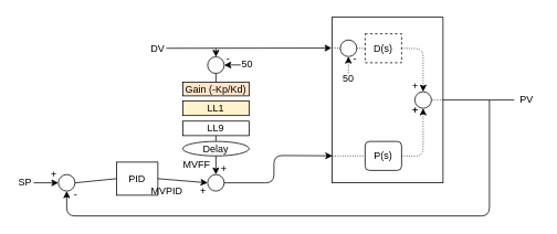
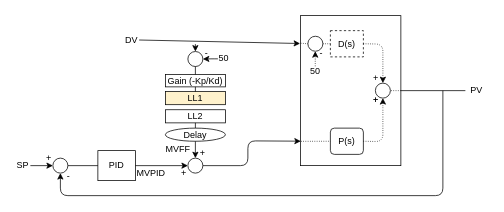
- <mxCell id="4" value="DV" style="text;html=1;strokeColor=none;fillColor=none;align=center;verticalAlign=middle;whiteSpace=wrap;rounded=0;" parent="1" vertex="1"><mxGeometry x="180" y="42.5" width="20" height="30" as="geometry" /></mxCell>
+ <mxCell id="4" value="DV" style="text;html=1;strokeColor=none;fillColor=none;align=center;verticalAlign=middle;whiteSpace=wrap;rounded=0;" parent="1" vertex="1"><mxGeometry x="165" y="37.5" width="20" height="30" as="geometry" /></mxCell>
- <mxCell id="22" value="Gain (-Kp/Kd)" style="rounded=0;whiteSpace=wrap;html=1;fillColor=#ffe6cc;" vertex="1" parent="1"><mxGeometry x="220" y="98.5" width="80" height="16.5" as="geometry" /></mxCell>
+ <mxCell id="22" value="Gain (-Kp/Kd)" style="rounded=0;whiteSpace=wrap;html=1;" vertex="1" parent="1"><mxGeometry x="220" y="98.5" width="80" height="16.5" as="geometry" /></mxCell>
+ <mxCell id="24" value="" style="endArrow=none;html=1;entryX=0.5;entryY=1;entryDx=0;entryDy=0;exitX=0.5;exitY=0;exitDx=0;exitDy=0;" edge="1" parent="1" source="23" target="22"><mxGeometry width="50" height="50" relative="1" as="geometry"><mxPoint x="340" y="190" as="sourcePoint" /><mxPoint x="390" y="140" as="targetPoint" /></mxGeometry></mxCell>
- <mxCell id="25" value="LL9" style="rounded=0;whiteSpace=wrap;html=1;" vertex="1" parent="1"><mxGeometry x="220" y="145.5" width="80" height="17.5" as="geometry" /></mxCell>
+ <mxCell id="25" value="LL2" style="rounded=0;whiteSpace=wrap;html=1;" vertex="1" parent="1"><mxGeometry x="220" y="145.5" width="80" height="17.5" as="geometry" /></mxCell>
- <mxCell id="33" value="PID" style="rounded=0;whiteSpace=wrap;html=1;" vertex="1" parent="1"><mxGeometry x="140" y="195" width="50" height="40" as="geometry" /></mxCell>
+ <mxCell id="33" value="PID" style="rounded=0;whiteSpace=wrap;html=1;" vertex="1" parent="1"><mxGeometry x="130" y="200" width="50" height="40" as="geometry" /></mxCell>
